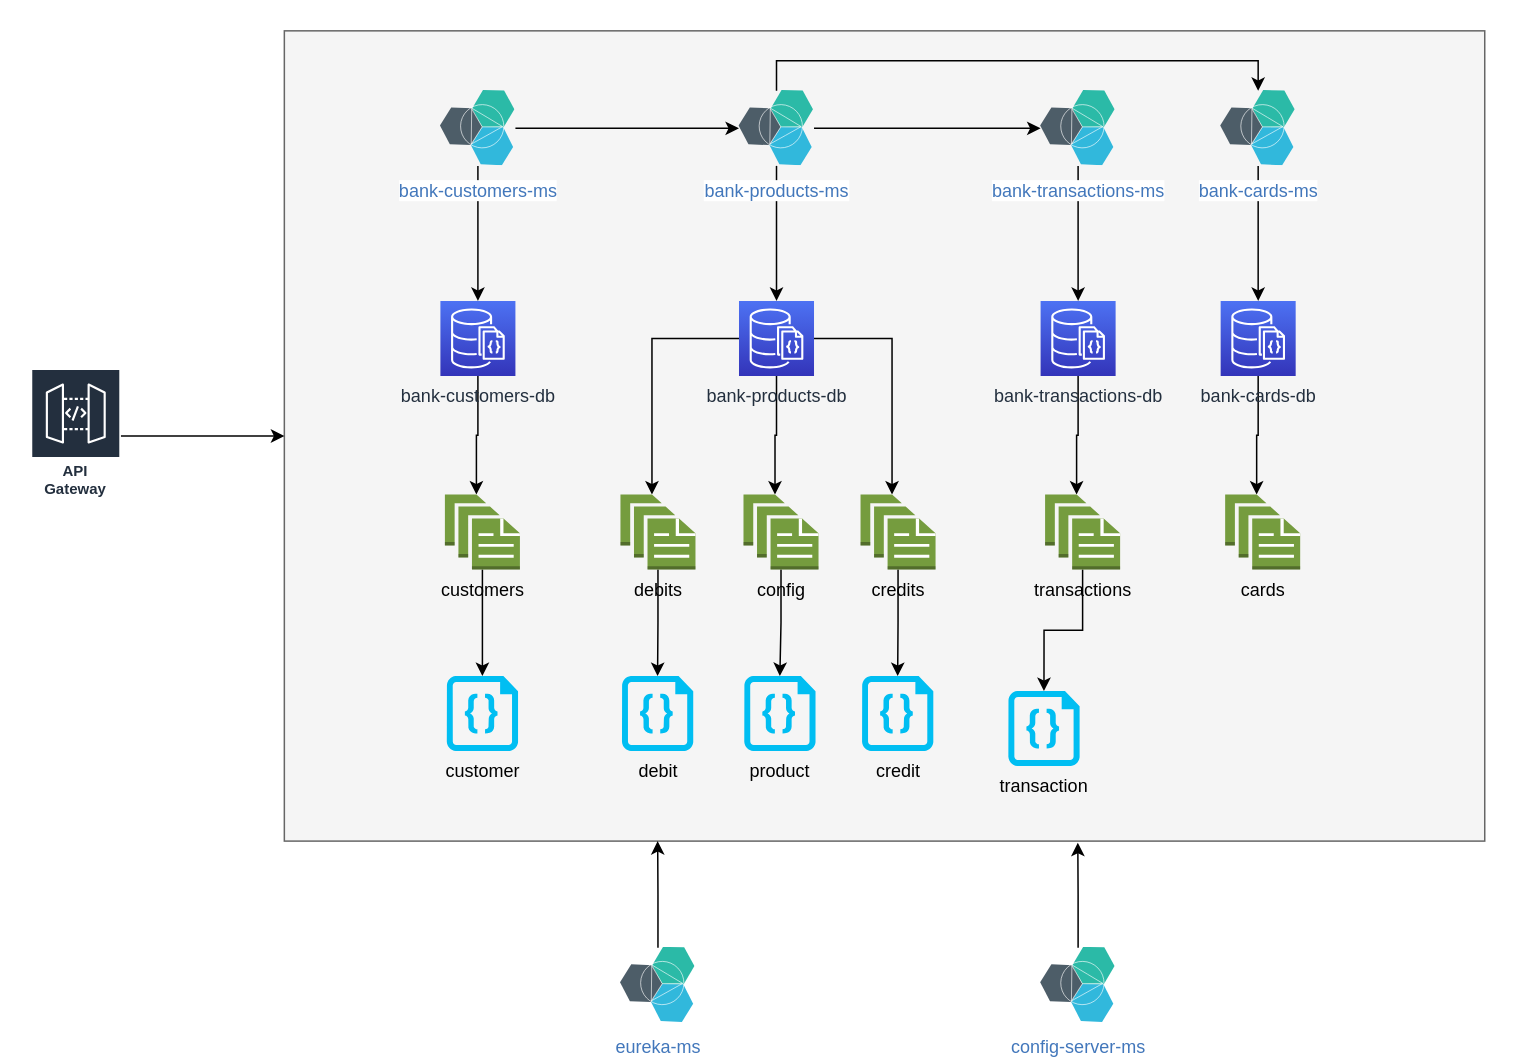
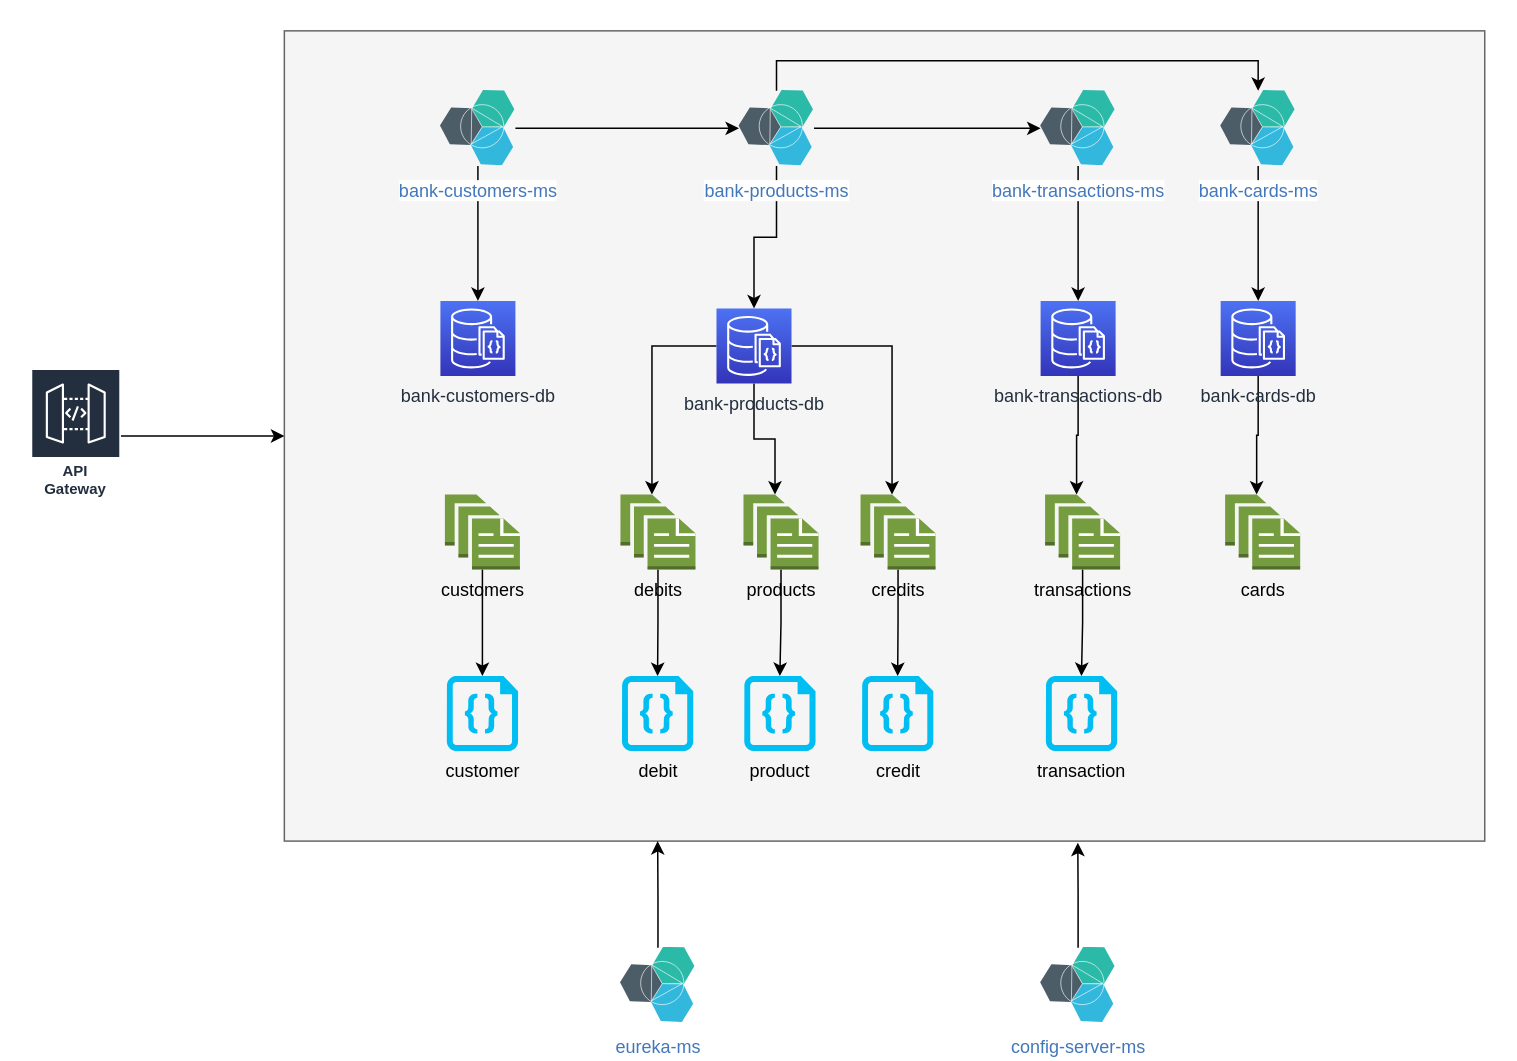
- <mxCell id="17" value="bank-products-db" style="sketch=0;points=[[0,0,0],[0.25,0,0],[0.5,0,0],[0.75,0,0],[1,0,0],[0,1,0],[0.25,1,0],[0.5,1,0],[0.75,1,0],[1,1,0],[0,0.25,0],[0,0.5,0],[0,0.75,0],[1,0.25,0],[1,0.5,0],[1,0.75,0]];outlineConnect=0;fontColor=#232F3E;gradientColor=#4D72F3;gradientDirection=north;fillColor=#3334B9;strokeColor=#ffffff;dashed=0;verticalLabelPosition=bottom;verticalAlign=top;align=center;html=1;fontSize=12;fontStyle=0;aspect=fixed;shape=mxgraph.aws4.resourceIcon;resIcon=mxgraph.aws4.documentdb_with_mongodb_compatibility;" vertex="1" parent="1"><mxGeometry x="492" y="200" width="50" height="50" as="geometry" /></mxCell>
+ <mxCell id="17" value="bank-products-db" style="sketch=0;points=[[0,0,0],[0.25,0,0],[0.5,0,0],[0.75,0,0],[1,0,0],[0,1,0],[0.25,1,0],[0.5,1,0],[0.75,1,0],[1,1,0],[0,0.25,0],[0,0.5,0],[0,0.75,0],[1,0.25,0],[1,0.5,0],[1,0.75,0]];outlineConnect=0;fontColor=#232F3E;gradientColor=#4D72F3;gradientDirection=north;fillColor=#3334B9;strokeColor=#ffffff;dashed=0;verticalLabelPosition=bottom;verticalAlign=top;align=center;html=1;fontSize=12;fontStyle=0;aspect=fixed;shape=mxgraph.aws4.resourceIcon;resIcon=mxgraph.aws4.documentdb_with_mongodb_compatibility;" vertex="1" parent="1"><mxGeometry x="477" y="205" width="50" height="50" as="geometry" /></mxCell>
- <mxCell id="6" style="edgeStyle=orthogonalEdgeStyle;rounded=0;orthogonalLoop=1;jettySize=auto;html=1;entryX=0.42;entryY=0;entryDx=0;entryDy=0;entryPerimeter=0;" edge="1" parent="1" source="7" target="31"><mxGeometry relative="1" as="geometry" /></mxCell>
- <mxCell id="35" value="config" style="outlineConnect=0;dashed=0;verticalLabelPosition=bottom;verticalAlign=top;align=center;html=1;shape=mxgraph.aws3.documents;fillColor=#759C3E;gradientColor=none;" vertex="1" parent="1"><mxGeometry x="495" y="329" width="50" height="50" as="geometry" /></mxCell>
+ <mxCell id="35" value="products" style="outlineConnect=0;dashed=0;verticalLabelPosition=bottom;verticalAlign=top;align=center;html=1;shape=mxgraph.aws3.documents;fillColor=#759C3E;gradientColor=none;" vertex="1" parent="1"><mxGeometry x="495" y="329" width="50" height="50" as="geometry" /></mxCell>
- <mxCell id="45" value="transaction" style="verticalLabelPosition=bottom;html=1;verticalAlign=top;align=center;strokeColor=none;fillColor=#00BEF2;shape=mxgraph.azure.code_file;pointerEvents=1;" vertex="1" parent="1"><mxGeometry x="671.5" y="460" width="47.5" height="50" as="geometry" /></mxCell>
+ <mxCell id="45" value="transaction" style="verticalLabelPosition=bottom;html=1;verticalAlign=top;align=center;strokeColor=none;fillColor=#00BEF2;shape=mxgraph.azure.code_file;pointerEvents=1;" vertex="1" parent="1"><mxGeometry x="696.5" y="450" width="47.5" height="50" as="geometry" /></mxCell>
